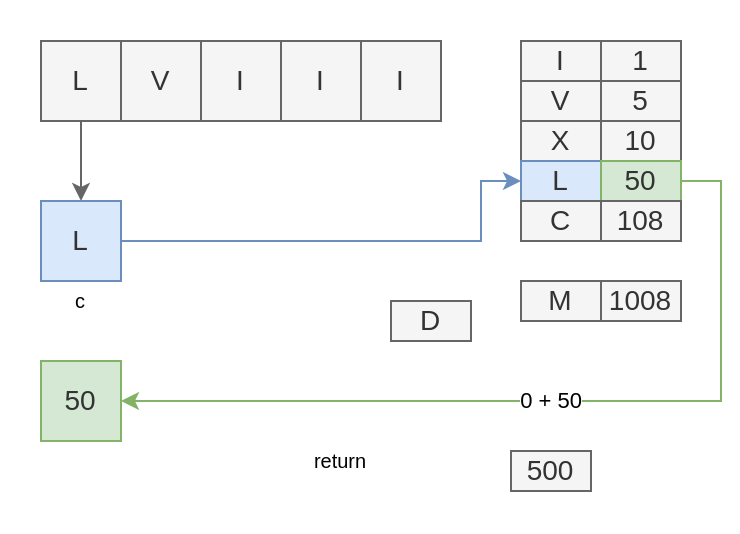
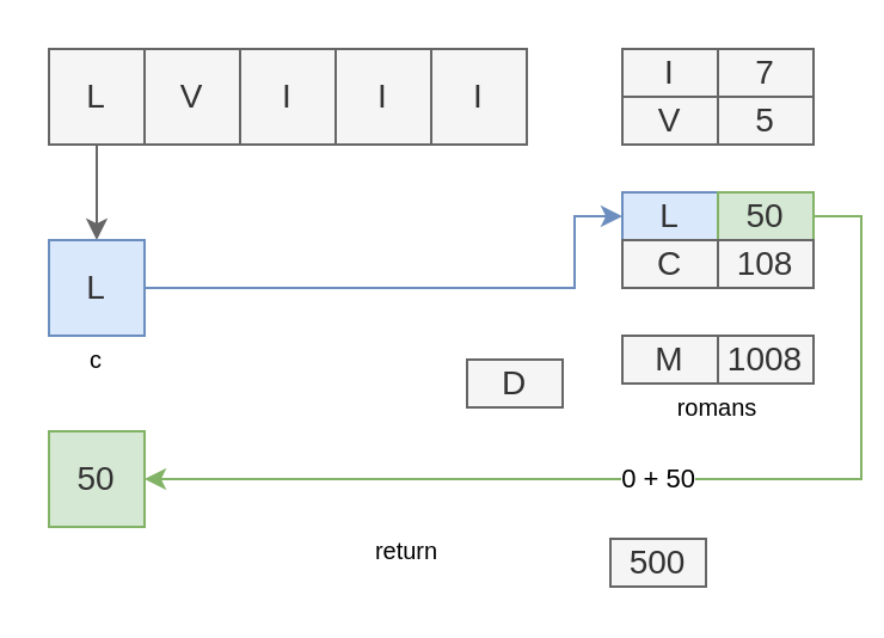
- <mxCell id="10" value="1" style="text;html=1;align=center;verticalAlign=middle;whiteSpace=wrap;rounded=0;fillColor=#f5f5f5;strokeColor=#666666;fontSize=14;fontColor=#333333;" parent="1" vertex="1"><mxGeometry x="300" y="20" width="40" height="20" as="geometry" /></mxCell>
+ <mxCell id="10" value="7" style="text;html=1;align=center;verticalAlign=middle;whiteSpace=wrap;rounded=0;fillColor=#f5f5f5;strokeColor=#666666;fontSize=14;fontColor=#333333;" parent="1" vertex="1"><mxGeometry x="300" y="20" width="40" height="20" as="geometry" /></mxCell>
- <mxCell id="5" value="X" style="text;html=1;align=center;verticalAlign=middle;whiteSpace=wrap;rounded=0;fillColor=#f5f5f5;strokeColor=#666666;fontSize=14;fontColor=#333333;" parent="1" vertex="1"><mxGeometry x="260" y="60" width="40" height="20" as="geometry" /></mxCell>
- <mxCell id="12" value="10" style="text;html=1;align=center;verticalAlign=middle;whiteSpace=wrap;rounded=0;fillColor=#f5f5f5;strokeColor=#666666;fontSize=14;fontColor=#333333;" parent="1" vertex="1"><mxGeometry x="300" y="60" width="40" height="20" as="geometry" /></mxCell>
+ <mxCell id="3" value="romans" style="text;html=1;align=center;verticalAlign=middle;whiteSpace=wrap;rounded=0;fontSize=10;" parent="1" vertex="1"><mxGeometry x="260" y="160" width="80" height="20" as="geometry" /></mxCell>
